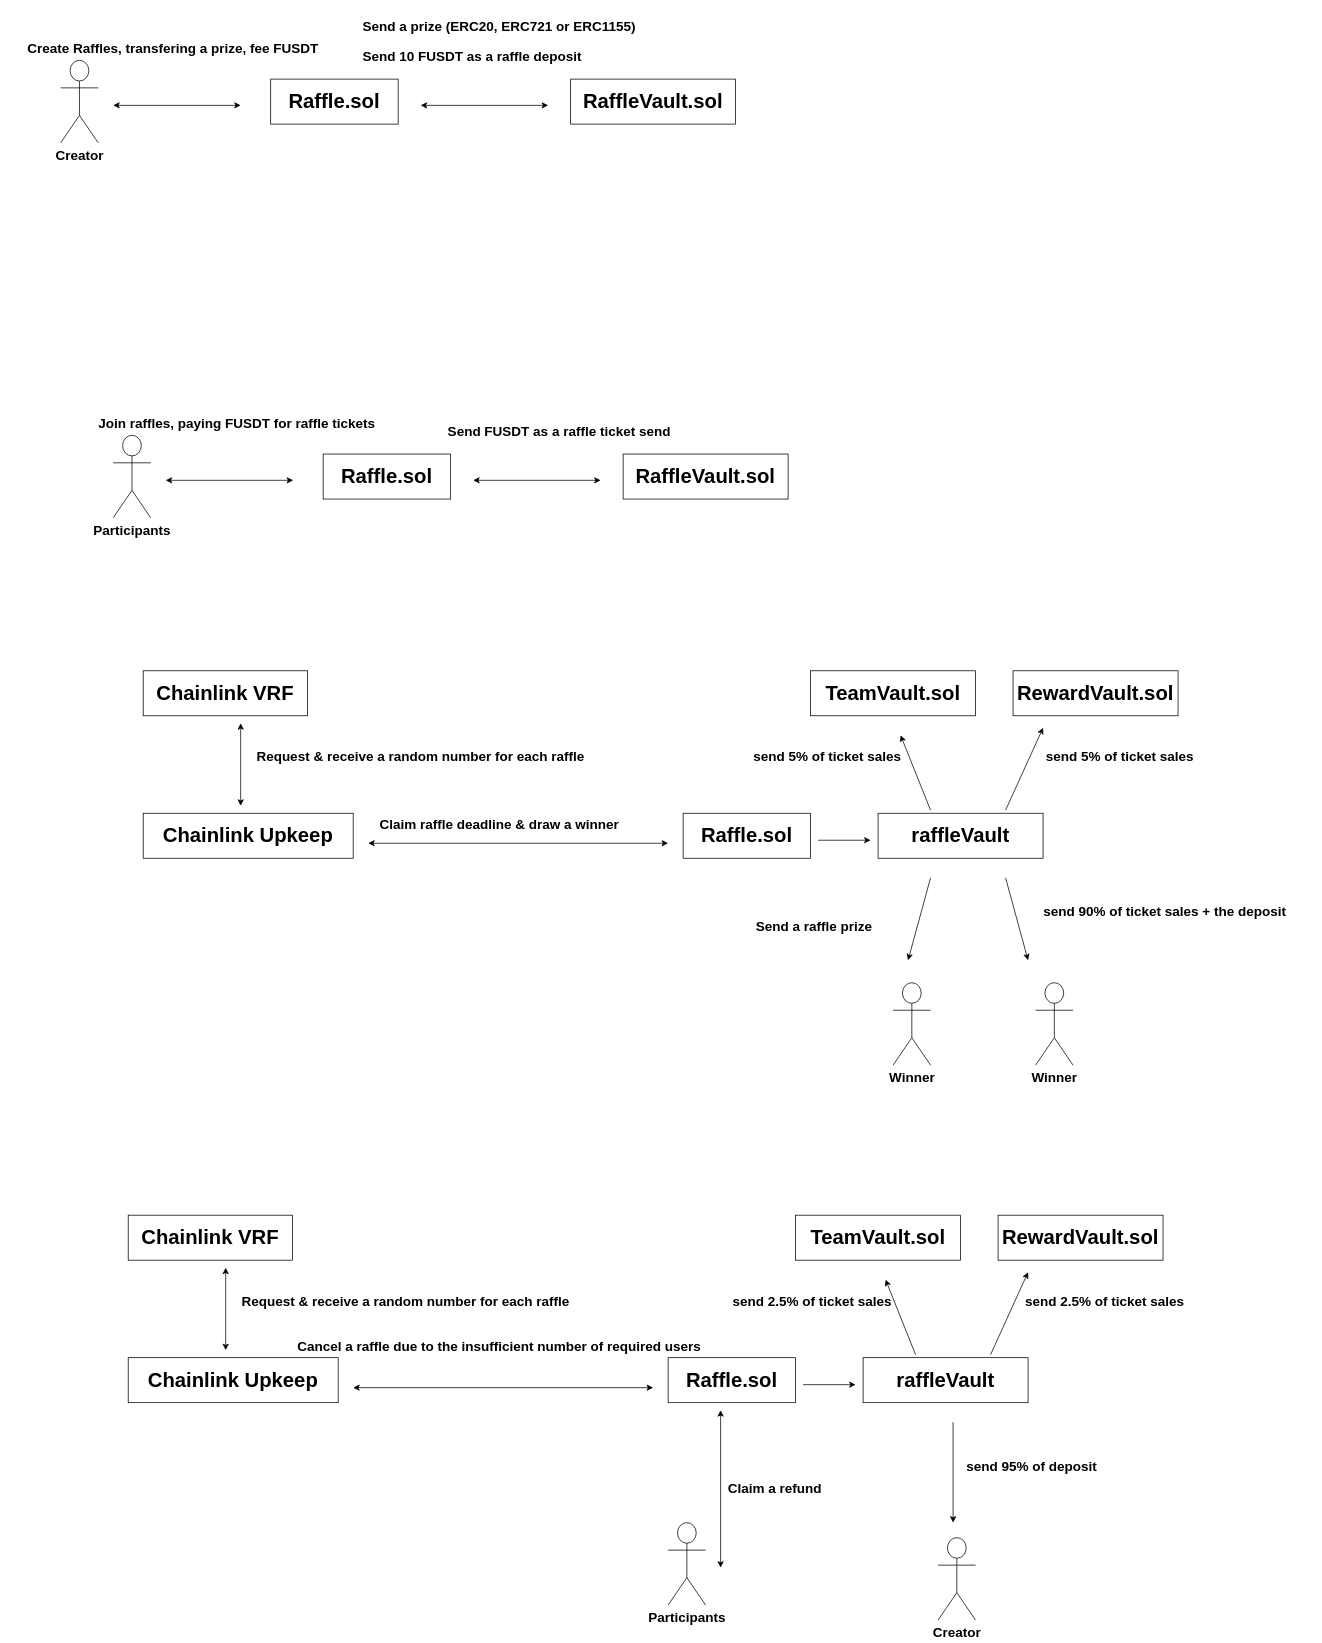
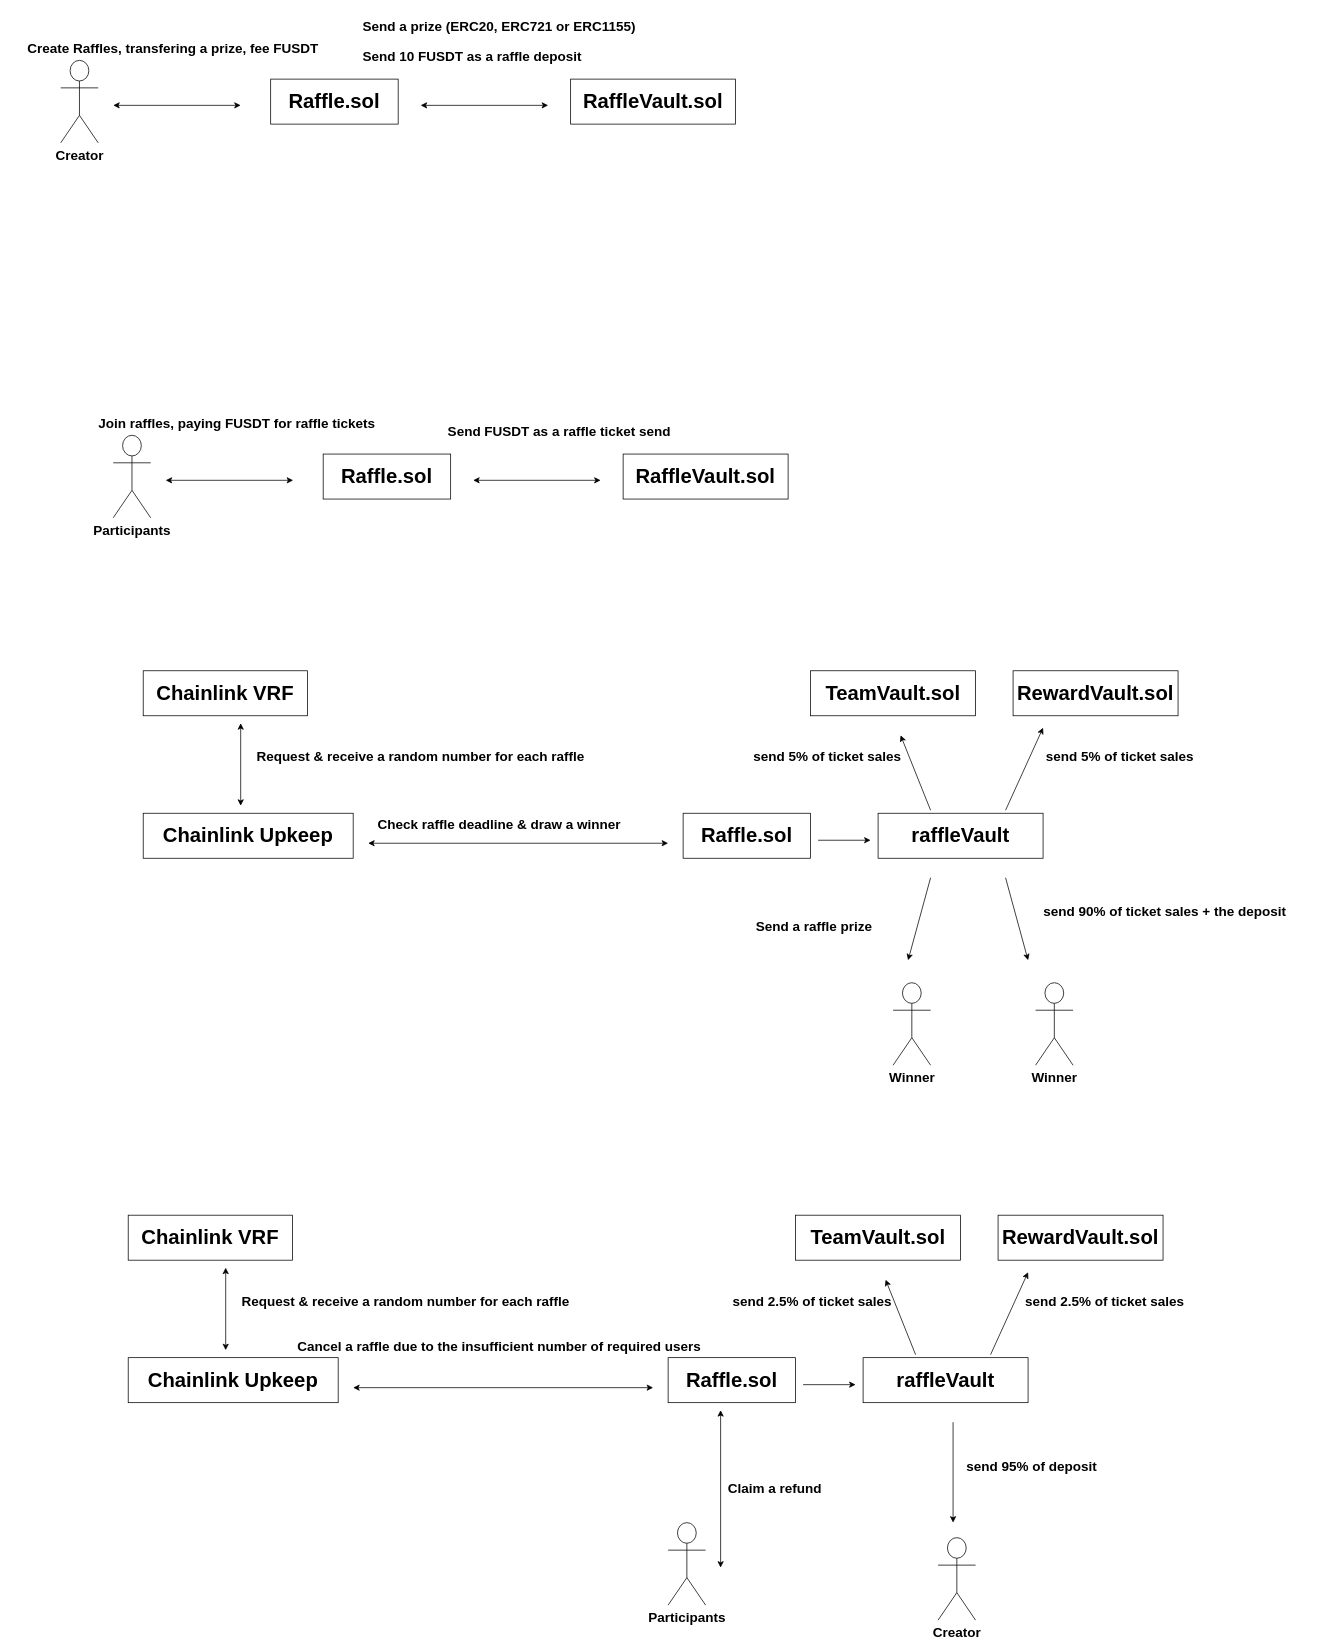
- <mxCell id="19" value="&lt;b&gt;&lt;font style=&quot;font-size: 18px;&quot;&gt;Claim raffle deadline &amp;amp; draw a winner&lt;/font&gt;&lt;/b&gt;" style="text;html=1;align=center;verticalAlign=middle;whiteSpace=wrap;rounded=0;" vertex="1" parent="1"><mxGeometry x="480" y="1084" width="370" height="30" as="geometry" /></mxCell>
+ <mxCell id="19" value="&lt;b&gt;&lt;font style=&quot;font-size: 18px;&quot;&gt;Check raffle deadline &amp;amp; draw a winner&lt;/font&gt;&lt;/b&gt;" style="text;html=1;align=center;verticalAlign=middle;whiteSpace=wrap;rounded=0;" vertex="1" parent="1"><mxGeometry x="480" y="1084" width="370" height="30" as="geometry" /></mxCell>
